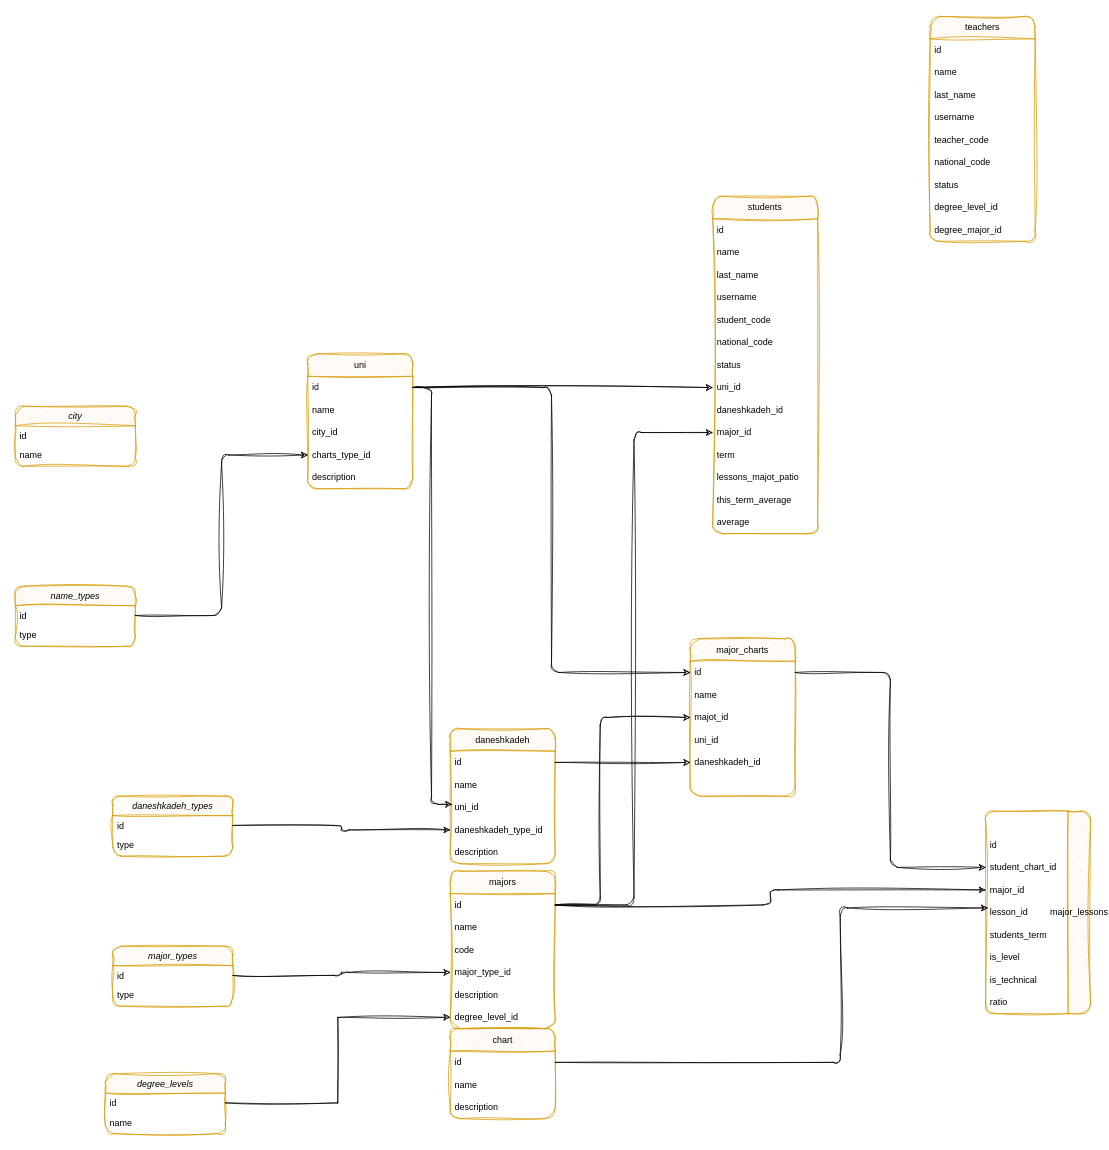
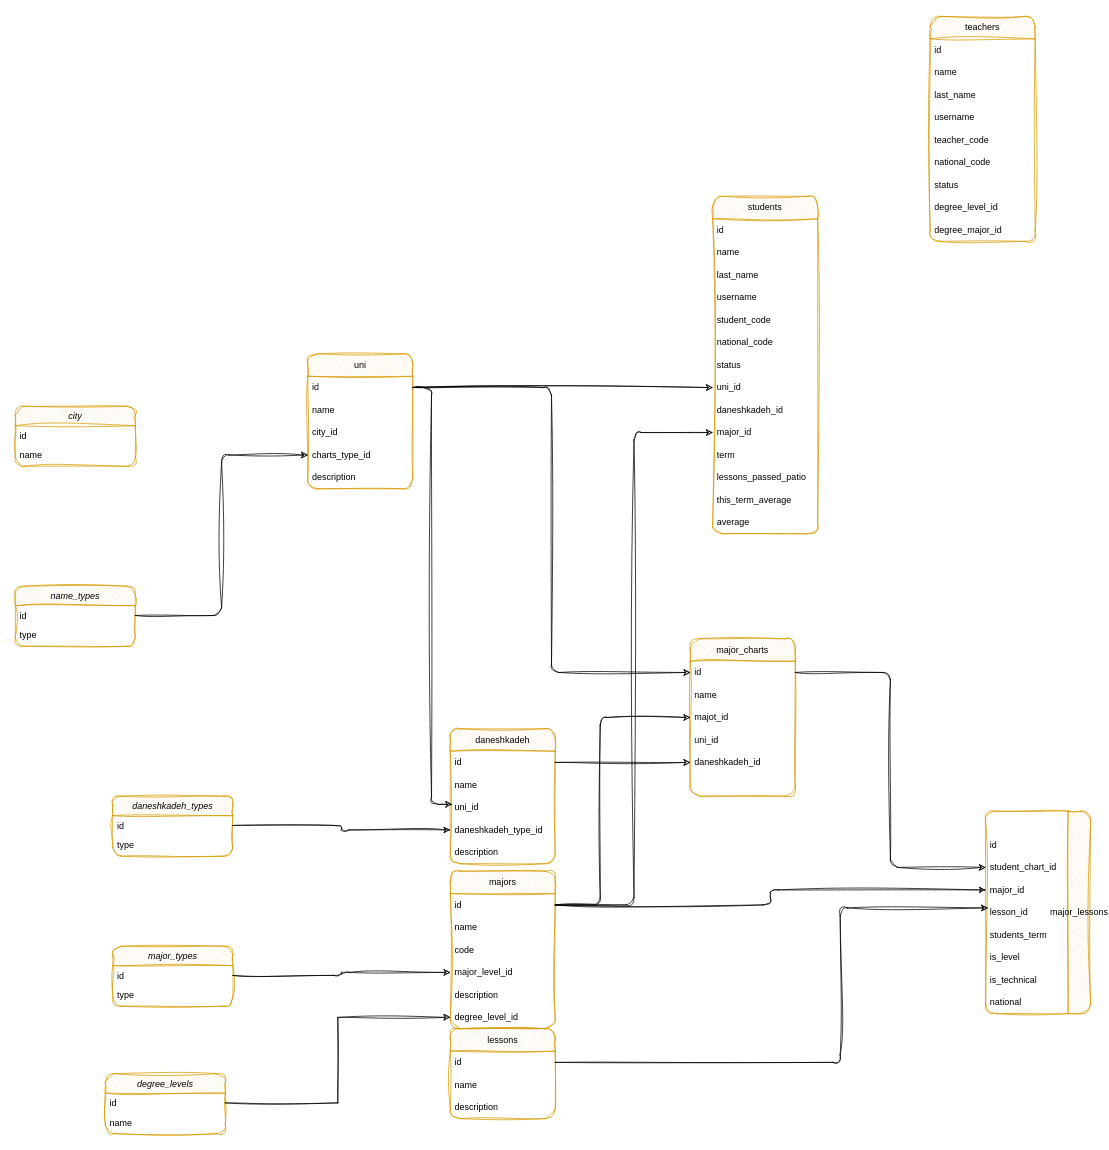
- <mxCell id="36" value="lessons_majot_patio" style="text;strokeColor=none;fillColor=none;align=left;verticalAlign=middle;spacingLeft=4;spacingRight=4;overflow=hidden;points=[[0,0.5],[1,0.5]];portConstraint=eastwest;rotatable=0;whiteSpace=wrap;html=1;labelBackgroundColor=none;sketch=1;curveFitting=1;jiggle=2;rounded=1;" vertex="1" parent="24"><mxGeometry y="360" width="140" height="30" as="geometry" /></mxCell>
+ <mxCell id="36" value="lessons_passed_patio" style="text;strokeColor=none;fillColor=none;align=left;verticalAlign=middle;spacingLeft=4;spacingRight=4;overflow=hidden;points=[[0,0.5],[1,0.5]];portConstraint=eastwest;rotatable=0;whiteSpace=wrap;html=1;labelBackgroundColor=none;sketch=1;curveFitting=1;jiggle=2;rounded=1;" vertex="1" parent="24"><mxGeometry y="360" width="140" height="30" as="geometry" /></mxCell>
- <mxCell id="44" value="major_type_id" style="text;strokeColor=none;fillColor=none;align=left;verticalAlign=middle;spacingLeft=4;spacingRight=4;overflow=hidden;points=[[0,0.5],[1,0.5]];portConstraint=eastwest;rotatable=0;whiteSpace=wrap;html=1;labelBackgroundColor=none;sketch=1;curveFitting=1;jiggle=2;rounded=1;" vertex="1" parent="40"><mxGeometry y="120" width="140" height="30" as="geometry" /></mxCell>
+ <mxCell id="44" value="major_level_id" style="text;strokeColor=none;fillColor=none;align=left;verticalAlign=middle;spacingLeft=4;spacingRight=4;overflow=hidden;points=[[0,0.5],[1,0.5]];portConstraint=eastwest;rotatable=0;whiteSpace=wrap;html=1;labelBackgroundColor=none;sketch=1;curveFitting=1;jiggle=2;rounded=1;" vertex="1" parent="40"><mxGeometry y="120" width="140" height="30" as="geometry" /></mxCell>
- <mxCell id="72" value="ratio" style="text;strokeColor=none;fillColor=none;align=left;verticalAlign=middle;spacingLeft=4;spacingRight=4;overflow=hidden;points=[[0,0.5],[1,0.5]];portConstraint=eastwest;rotatable=0;whiteSpace=wrap;html=1;labelBackgroundColor=none;sketch=1;curveFitting=1;jiggle=2;rounded=1;" vertex="1" parent="64"><mxGeometry y="240" width="140" height="30" as="geometry" /></mxCell>
+ <mxCell id="72" value="national" style="text;strokeColor=none;fillColor=none;align=left;verticalAlign=middle;spacingLeft=4;spacingRight=4;overflow=hidden;points=[[0,0.5],[1,0.5]];portConstraint=eastwest;rotatable=0;whiteSpace=wrap;html=1;labelBackgroundColor=none;sketch=1;curveFitting=1;jiggle=2;rounded=1;" vertex="1" parent="64"><mxGeometry y="240" width="140" height="30" as="geometry" /></mxCell>
- <mxCell id="60" value="chart" style="swimlane;fontStyle=0;childLayout=stackLayout;horizontal=1;startSize=30;horizontalStack=0;resizeParent=1;resizeParentMax=0;resizeLast=0;collapsible=1;marginBottom=0;whiteSpace=wrap;html=1;labelBackgroundColor=none;sketch=1;curveFitting=1;jiggle=2;rounded=1;fillColor=#ffe6cc;strokeColor=#d79b00;" vertex="1" parent="1"><mxGeometry x="600" y="1371" width="140" height="120" as="geometry" /></mxCell>
+ <mxCell id="60" value="lessons" style="swimlane;fontStyle=0;childLayout=stackLayout;horizontal=1;startSize=30;horizontalStack=0;resizeParent=1;resizeParentMax=0;resizeLast=0;collapsible=1;marginBottom=0;whiteSpace=wrap;html=1;labelBackgroundColor=none;sketch=1;curveFitting=1;jiggle=2;rounded=1;fillColor=#ffe6cc;strokeColor=#d79b00;" vertex="1" parent="1"><mxGeometry x="600" y="1371" width="140" height="120" as="geometry" /></mxCell>
